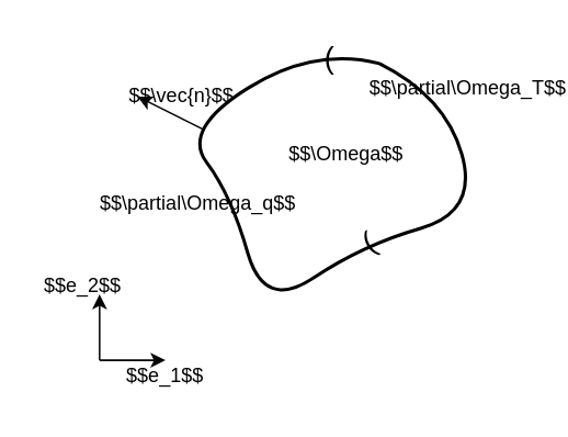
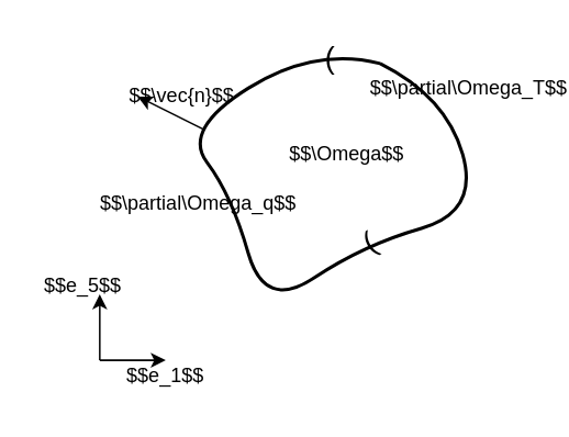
- <mxCell id="6" value="$$e_2$$" style="text;html=1;strokeColor=none;fillColor=none;align=center;verticalAlign=middle;whiteSpace=wrap;rounded=0;" vertex="1" parent="1"><mxGeometry x="20" y="158" width="60" height="30" as="geometry" /></mxCell>
+ <mxCell id="6" value="$$e_5$$" style="text;html=1;strokeColor=none;fillColor=none;align=center;verticalAlign=middle;whiteSpace=wrap;rounded=0;" vertex="1" parent="1"><mxGeometry x="20" y="158" width="60" height="30" as="geometry" /></mxCell>
